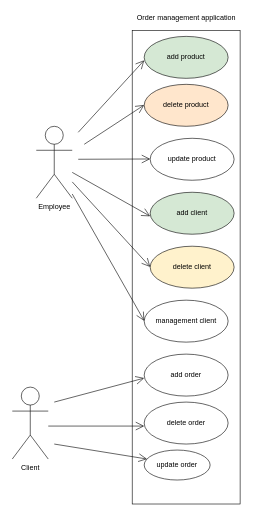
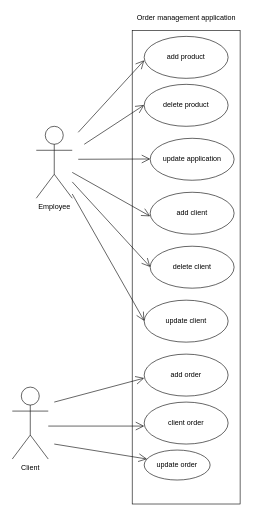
- <mxCell id="4" value="add product" style="ellipse;whiteSpace=wrap;html=1;fillColor=#d5e8d4;" vertex="1" parent="1"><mxGeometry x="240" y="60" width="140" height="70" as="geometry" /></mxCell>
+ <mxCell id="4" value="add product" style="ellipse;whiteSpace=wrap;html=1;" vertex="1" parent="1"><mxGeometry x="240" y="60" width="140" height="70" as="geometry" /></mxCell>
- <mxCell id="9" value="delete product" style="ellipse;whiteSpace=wrap;html=1;fillColor=#ffe6cc;" vertex="1" parent="1"><mxGeometry x="240" y="140" width="140" height="70" as="geometry" /></mxCell>
+ <mxCell id="9" value="delete product" style="ellipse;whiteSpace=wrap;html=1;" vertex="1" parent="1"><mxGeometry x="240" y="140" width="140" height="70" as="geometry" /></mxCell>
- <mxCell id="8" value="update product" style="ellipse;whiteSpace=wrap;html=1;" vertex="1" parent="1"><mxGeometry x="250" y="230" width="140" height="70" as="geometry" /></mxCell>
+ <mxCell id="8" value="update application" style="ellipse;whiteSpace=wrap;html=1;" vertex="1" parent="1"><mxGeometry x="250" y="230" width="140" height="70" as="geometry" /></mxCell>
- <mxCell id="10" value="add client" style="ellipse;whiteSpace=wrap;html=1;fillColor=#d5e8d4;" vertex="1" parent="1"><mxGeometry x="250" y="320" width="140" height="70" as="geometry" /></mxCell>
+ <mxCell id="10" value="add client" style="ellipse;whiteSpace=wrap;html=1;" vertex="1" parent="1"><mxGeometry x="250" y="320" width="140" height="70" as="geometry" /></mxCell>
- <mxCell id="5" value="delete client" style="ellipse;whiteSpace=wrap;html=1;fillColor=#fff2cc;" vertex="1" parent="1"><mxGeometry x="250" y="410" width="140" height="70" as="geometry" /></mxCell>
+ <mxCell id="5" value="delete client" style="ellipse;whiteSpace=wrap;html=1;" vertex="1" parent="1"><mxGeometry x="250" y="410" width="140" height="70" as="geometry" /></mxCell>
- <mxCell id="6" value="management client" style="ellipse;whiteSpace=wrap;html=1;" vertex="1" parent="1"><mxGeometry x="240" y="500" width="140" height="70" as="geometry" /></mxCell>
+ <mxCell id="6" value="update client" style="ellipse;whiteSpace=wrap;html=1;" vertex="1" parent="1"><mxGeometry x="240" y="500" width="140" height="70" as="geometry" /></mxCell>
- <mxCell id="12" value="delete order" style="ellipse;whiteSpace=wrap;html=1;" vertex="1" parent="1"><mxGeometry x="240" y="670" width="140" height="70" as="geometry" /></mxCell>
+ <mxCell id="12" value="client order" style="ellipse;whiteSpace=wrap;html=1;" vertex="1" parent="1"><mxGeometry x="240" y="670" width="140" height="70" as="geometry" /></mxCell>
